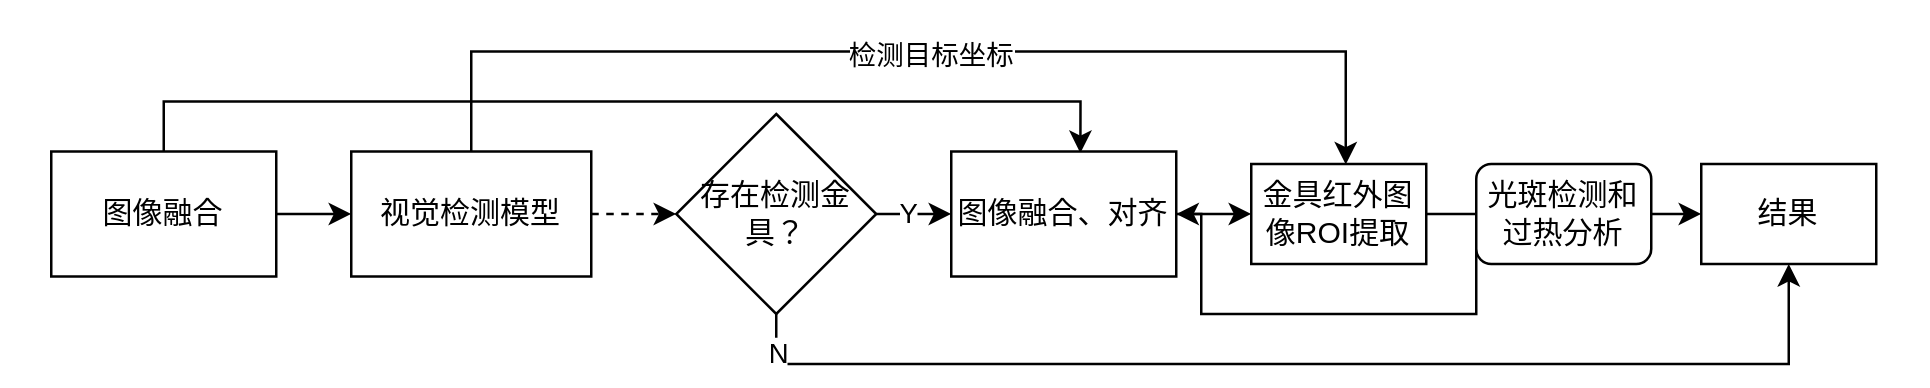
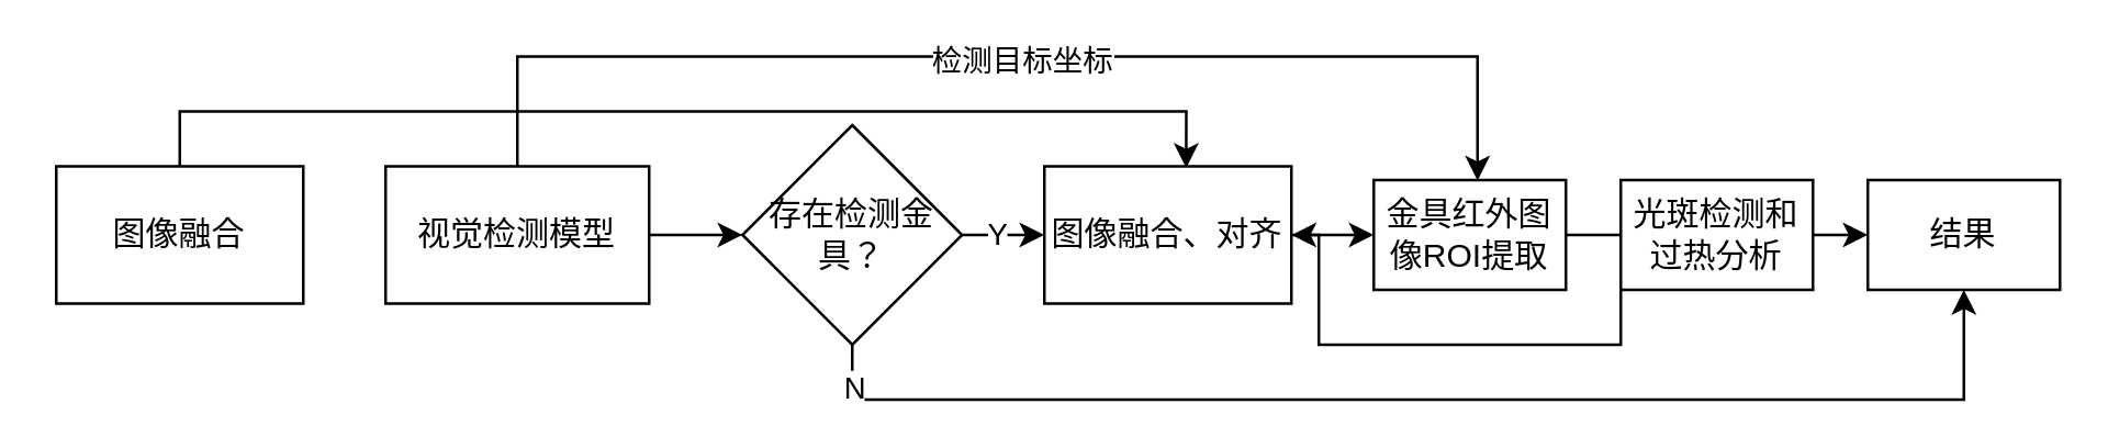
- <mxCell id="2" style="edgeStyle=orthogonalEdgeStyle;rounded=0;orthogonalLoop=1;jettySize=auto;html=1;exitX=1;exitY=0.5;exitDx=0;exitDy=0;entryX=0;entryY=0.5;entryDx=0;entryDy=0;" edge="1" parent="1" source="4" target="8"><mxGeometry relative="1" as="geometry" /></mxCell>
- <mxCell id="5" style="edgeStyle=orthogonalEdgeStyle;rounded=0;orthogonalLoop=1;jettySize=auto;html=1;exitX=1;exitY=0.5;exitDx=0;exitDy=0;entryX=0;entryY=0.5;entryDx=0;entryDy=0;dashed=1;" edge="1" parent="1" source="8" target="13"><mxGeometry relative="1" as="geometry" /></mxCell>
+ <mxCell id="5" style="edgeStyle=orthogonalEdgeStyle;rounded=0;orthogonalLoop=1;jettySize=auto;html=1;exitX=1;exitY=0.5;exitDx=0;exitDy=0;entryX=0;entryY=0.5;entryDx=0;entryDy=0;" edge="1" parent="1" source="8" target="13"><mxGeometry relative="1" as="geometry" /></mxCell>
- <mxCell id="19" value="光斑检测和过热分析" style="whiteSpace=wrap;html=1;rounded=1;" vertex="1" parent="1"><mxGeometry x="590" y="65" width="70" height="40" as="geometry" /></mxCell>
+ <mxCell id="19" value="光斑检测和过热分析" style="rounded=0;whiteSpace=wrap;html=1;" vertex="1" parent="1"><mxGeometry x="590" y="65" width="70" height="40" as="geometry" /></mxCell>
